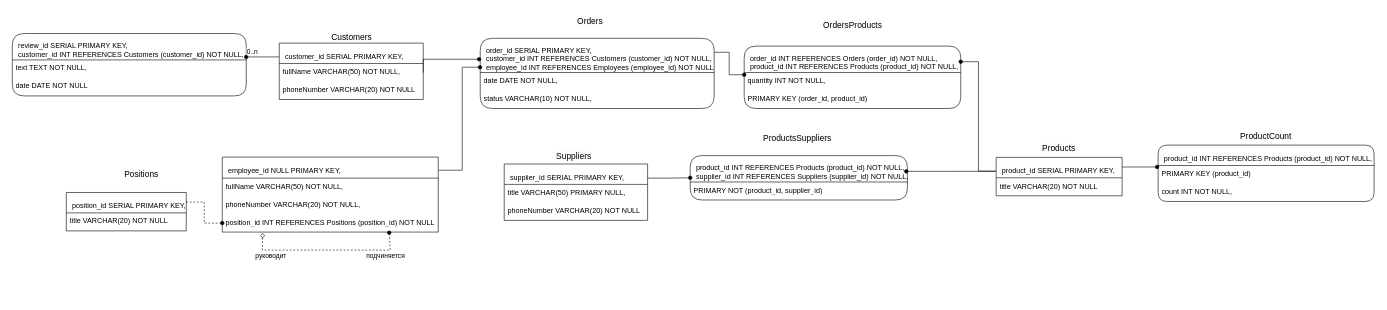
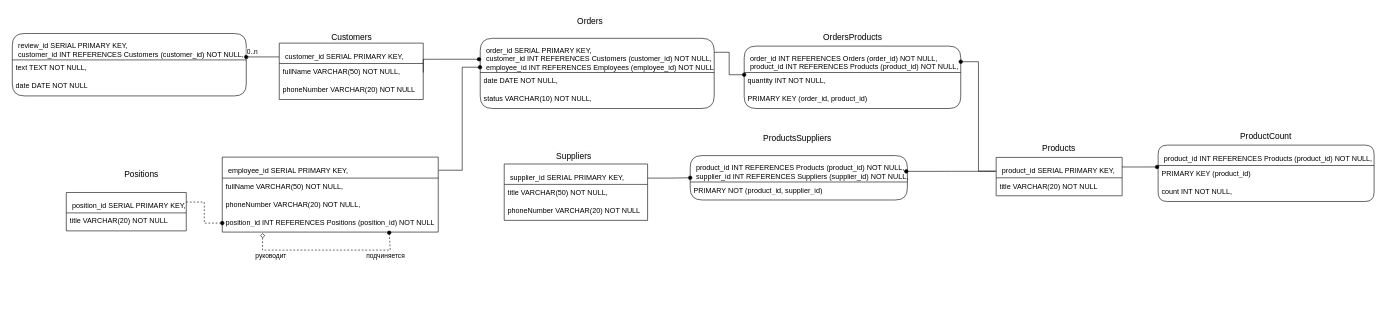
- <mxCell id="45" value="&lt;span style=&quot;color: rgb(0, 0, 0); font-family: Helvetica; font-size: 14px; font-style: normal; font-variant-ligatures: normal; font-variant-caps: normal; font-weight: 400; letter-spacing: normal; orphans: 2; text-align: center; text-indent: 0px; text-transform: none; widows: 2; word-spacing: 0px; -webkit-text-stroke-width: 0px; white-space: nowrap; background-color: rgb(251, 251, 251); text-decoration-thickness: initial; text-decoration-style: initial; text-decoration-color: initial; display: inline !important; float: none;&quot;&gt;OrdersProducts&lt;/span&gt;" style="text;whiteSpace=wrap;html=1;" parent="1" vertex="1"><mxGeometry x="1370" y="26" width="100" height="30" as="geometry" /></mxCell>
+ <mxCell id="45" value="&lt;span style=&quot;color: rgb(0, 0, 0); font-family: Helvetica; font-size: 14px; font-style: normal; font-variant-ligatures: normal; font-variant-caps: normal; font-weight: 400; letter-spacing: normal; orphans: 2; text-align: center; text-indent: 0px; text-transform: none; widows: 2; word-spacing: 0px; -webkit-text-stroke-width: 0px; white-space: nowrap; background-color: rgb(251, 251, 251); text-decoration-thickness: initial; text-decoration-style: initial; text-decoration-color: initial; display: inline !important; float: none;&quot;&gt;OrdersProducts&lt;/span&gt;" style="text;whiteSpace=wrap;html=1;" parent="1" vertex="1"><mxGeometry x="1370" y="46" width="100" height="30" as="geometry" /></mxCell>
- <mxCell id="10" value="employee_id NULL PRIMARY KEY," style="swimlane;fontStyle=0;childLayout=stackLayout;horizontal=1;startSize=35;horizontalStack=0;resizeParent=1;resizeParentMax=0;resizeLast=0;collapsible=1;marginBottom=0;align=left;fontSize=12;spacingTop=10;spacingLeft=8;" parent="1" vertex="1"><mxGeometry x="370" y="261" width="360" height="125" as="geometry" /></mxCell>
+ <mxCell id="10" value="employee_id SERIAL PRIMARY KEY," style="swimlane;fontStyle=0;childLayout=stackLayout;horizontal=1;startSize=35;horizontalStack=0;resizeParent=1;resizeParentMax=0;resizeLast=0;collapsible=1;marginBottom=0;align=left;fontSize=12;spacingTop=10;spacingLeft=8;" parent="1" vertex="1"><mxGeometry x="370" y="261" width="360" height="125" as="geometry" /></mxCell>
- <mxCell id="8" value="title VARCHAR(50) PRIMARY NULL," style="text;strokeColor=none;fillColor=none;spacingLeft=4;spacingRight=4;overflow=hidden;rotatable=0;points=[[0,0.5],[1,0.5]];portConstraint=eastwest;fontSize=12;whiteSpace=wrap;html=1;" parent="7" vertex="1"><mxGeometry y="34" width="239" height="30" as="geometry" /></mxCell>
+ <mxCell id="8" value="title VARCHAR(50) NOT NULL," style="text;strokeColor=none;fillColor=none;spacingLeft=4;spacingRight=4;overflow=hidden;rotatable=0;points=[[0,0.5],[1,0.5]];portConstraint=eastwest;fontSize=12;whiteSpace=wrap;html=1;" parent="7" vertex="1"><mxGeometry y="34" width="239" height="30" as="geometry" /></mxCell>
